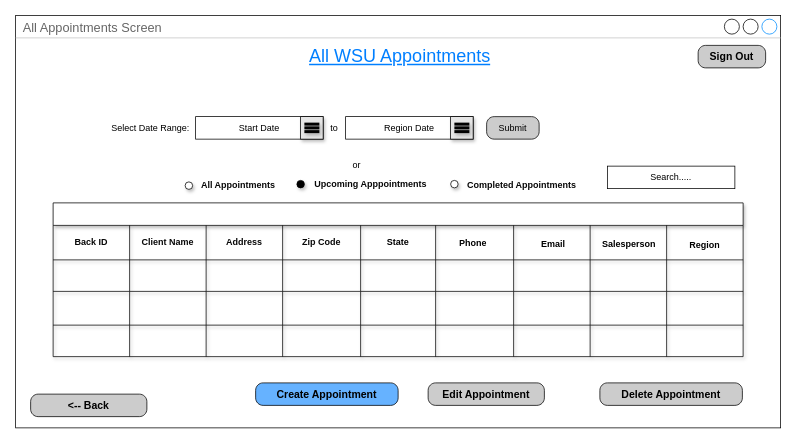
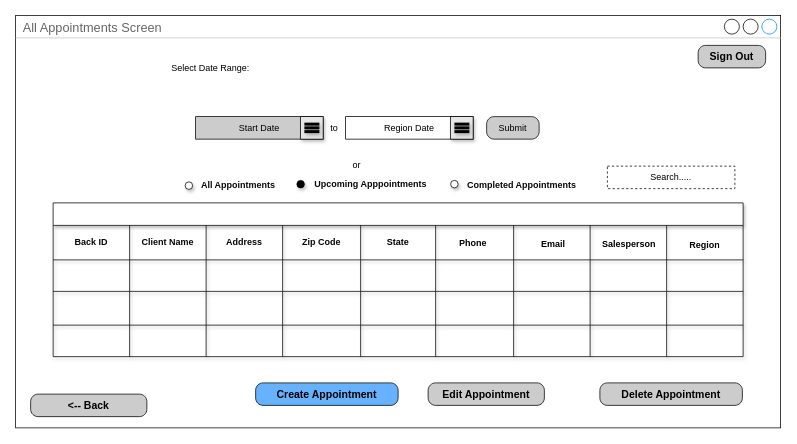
- <mxCell id="5" value="&lt;font color=&quot;#007fff&quot; style=&quot;font-weight: normal; font-size: 24px;&quot;&gt;&lt;u style=&quot;&quot;&gt;All WSU Appointments&lt;/u&gt;&lt;/font&gt;" style="text;strokeColor=none;align=center;fillColor=none;html=1;verticalAlign=middle;whiteSpace=wrap;rounded=0;fontStyle=1;fontSize=16;" parent="1" vertex="1"><mxGeometry x="395" y="60" width="275" height="30" as="geometry" /></mxCell>
- <mxCell id="62" value="Select Date Range:" style="text;strokeColor=none;align=center;fillColor=none;html=1;verticalAlign=middle;whiteSpace=wrap;rounded=0;shadow=1;labelBackgroundColor=#FFFFFF;fontSize=12;fontColor=#000000;" vertex="1" parent="1"><mxGeometry x="140" y="160" width="120" height="20" as="geometry" /></mxCell>
+ <mxCell id="62" value="Select Date Range:" style="text;strokeColor=none;align=center;fillColor=none;html=1;verticalAlign=middle;whiteSpace=wrap;rounded=0;shadow=1;labelBackgroundColor=#FFFFFF;fontSize=12;fontColor=#000000;" vertex="1" parent="1"><mxGeometry x="220" y="80" width="120" height="20" as="geometry" /></mxCell>
- <mxCell id="66" value="Start Date" style="rounded=0;whiteSpace=wrap;html=1;" vertex="1" parent="1"><mxGeometry x="260" y="155" width="170" height="30" as="geometry" /></mxCell>
+ <mxCell id="66" value="Start Date" style="rounded=0;whiteSpace=wrap;html=1;fillColor=#cccccc;" vertex="1" parent="1"><mxGeometry x="260" y="155" width="170" height="30" as="geometry" /></mxCell>
- <mxCell id="4" value="Search....." style="rounded=0;whiteSpace=wrap;html=1;" parent="1" vertex="1"><mxGeometry x="809" y="221" width="170" height="30" as="geometry" /></mxCell>
+ <mxCell id="4" value="Search....." style="rounded=0;whiteSpace=wrap;html=1;dashed=1;" parent="1" vertex="1"><mxGeometry x="809" y="221" width="170" height="30" as="geometry" /></mxCell>
